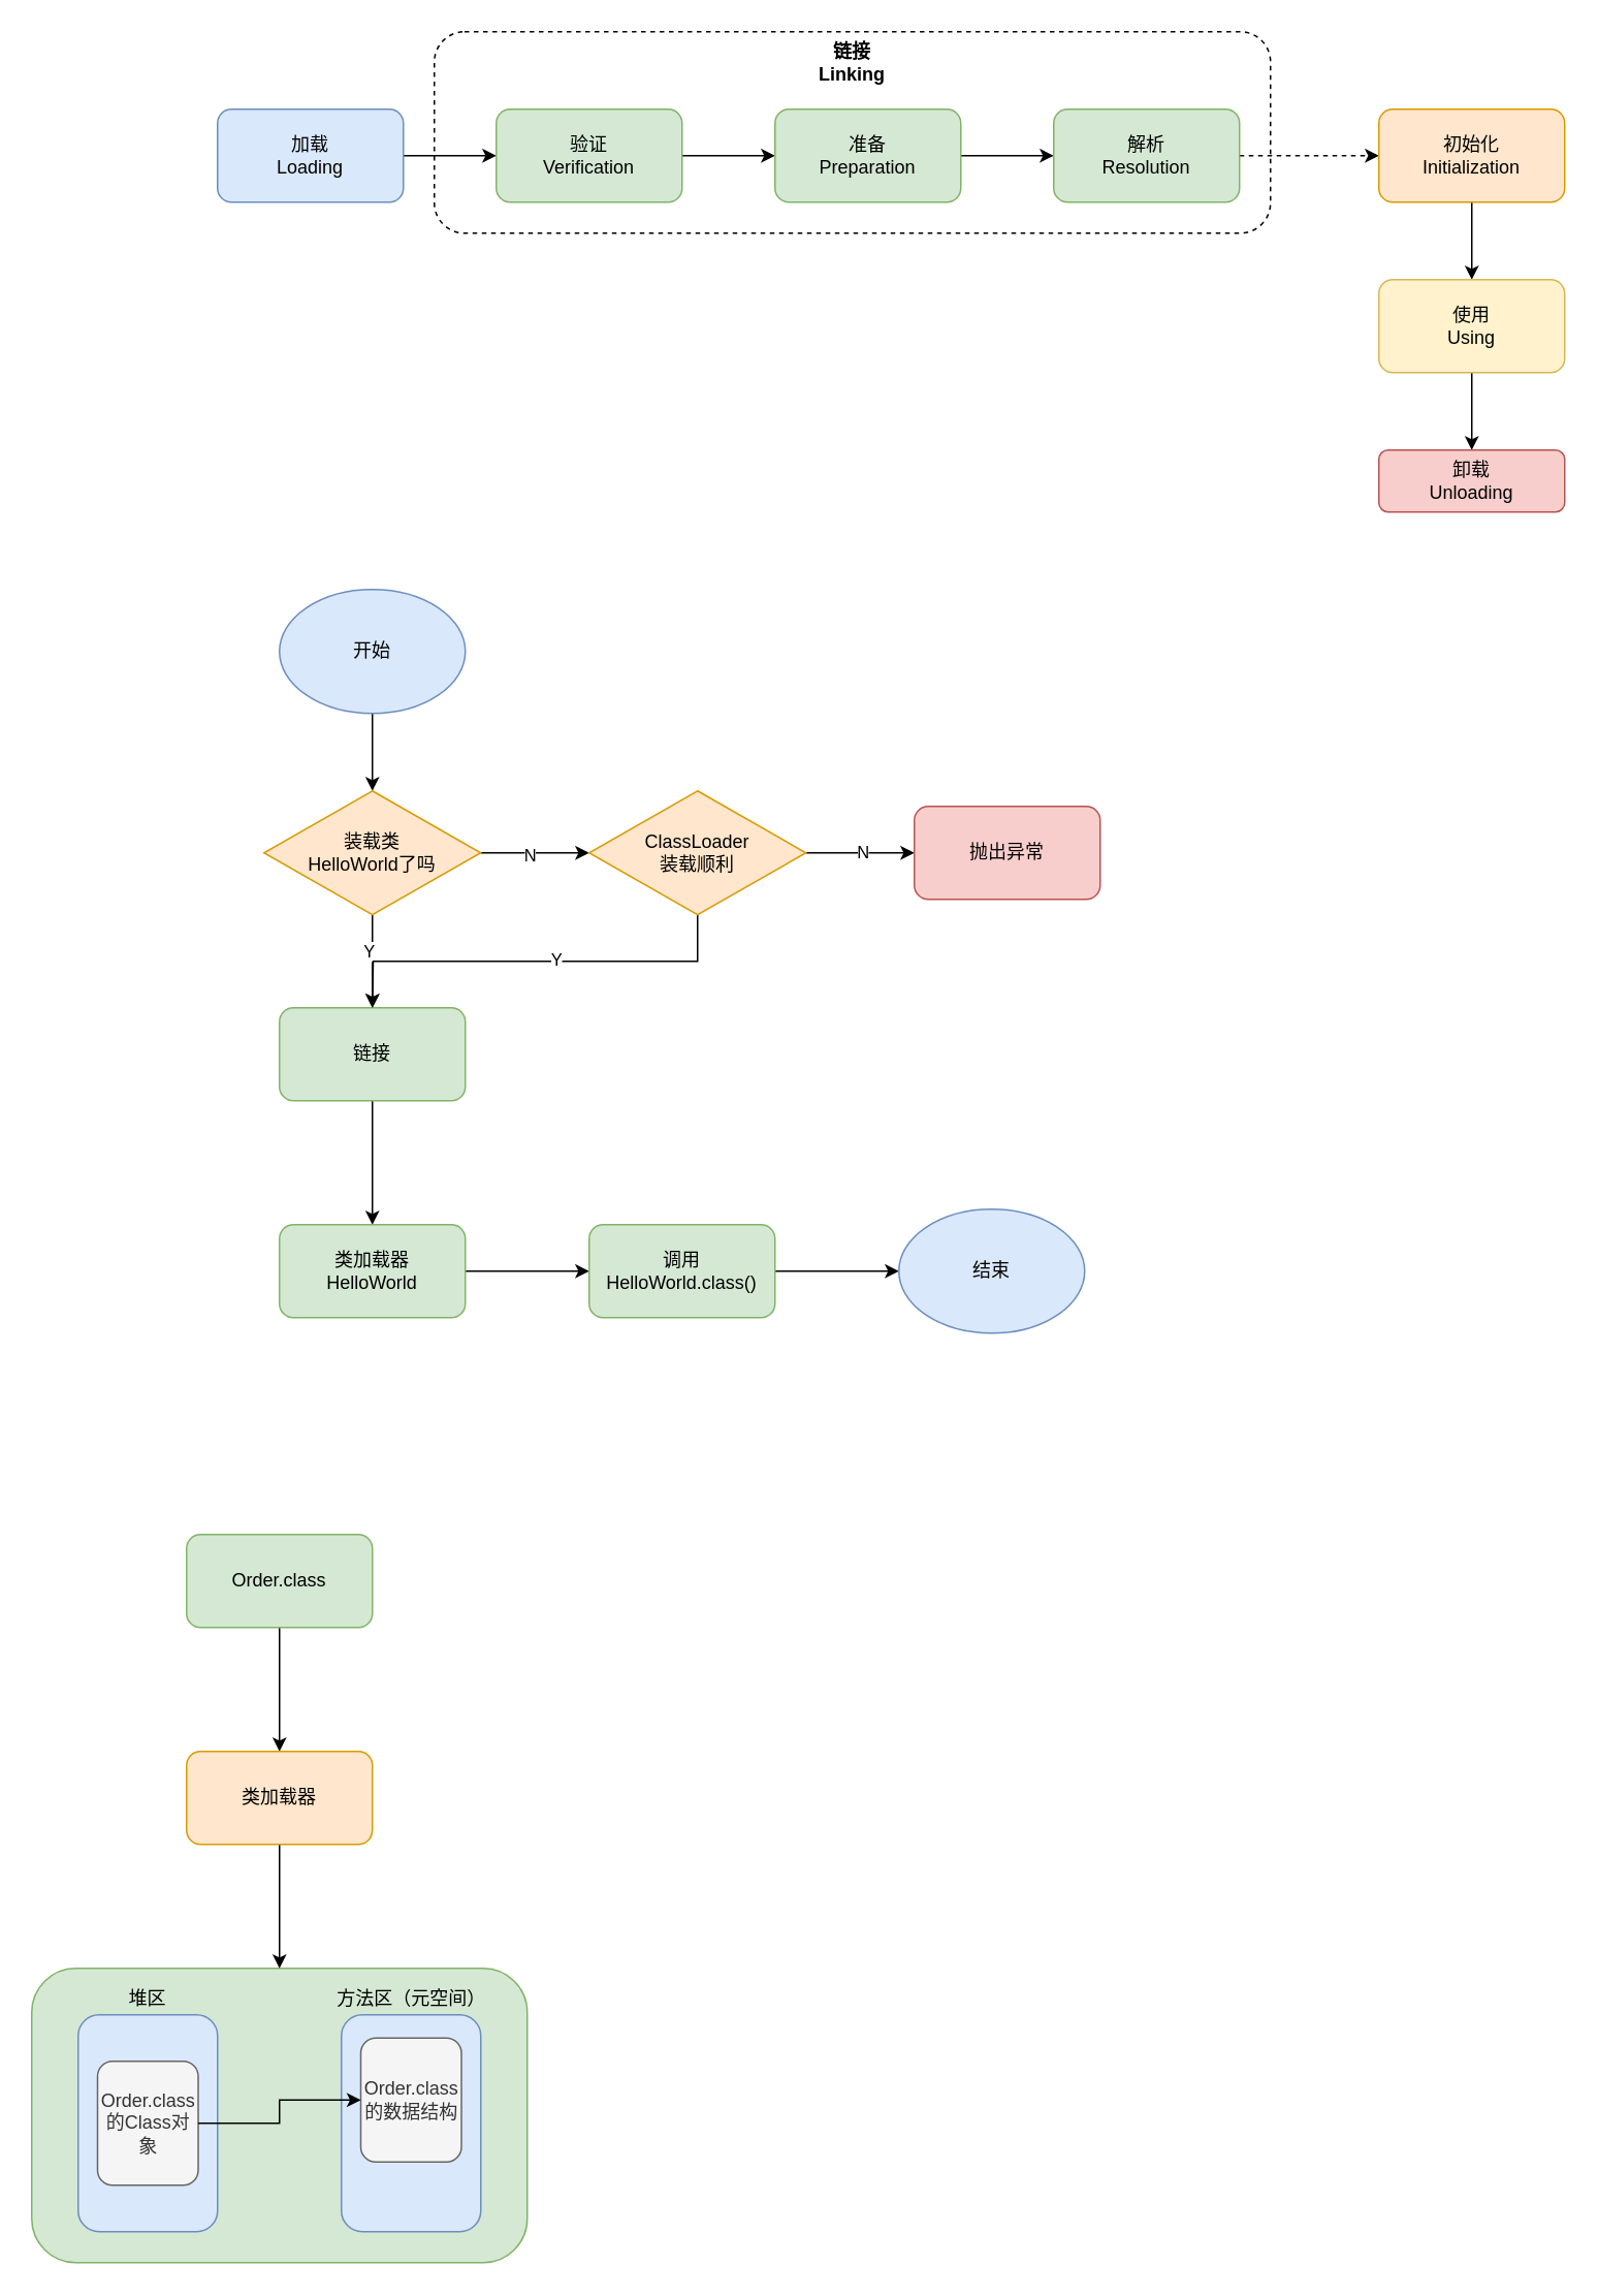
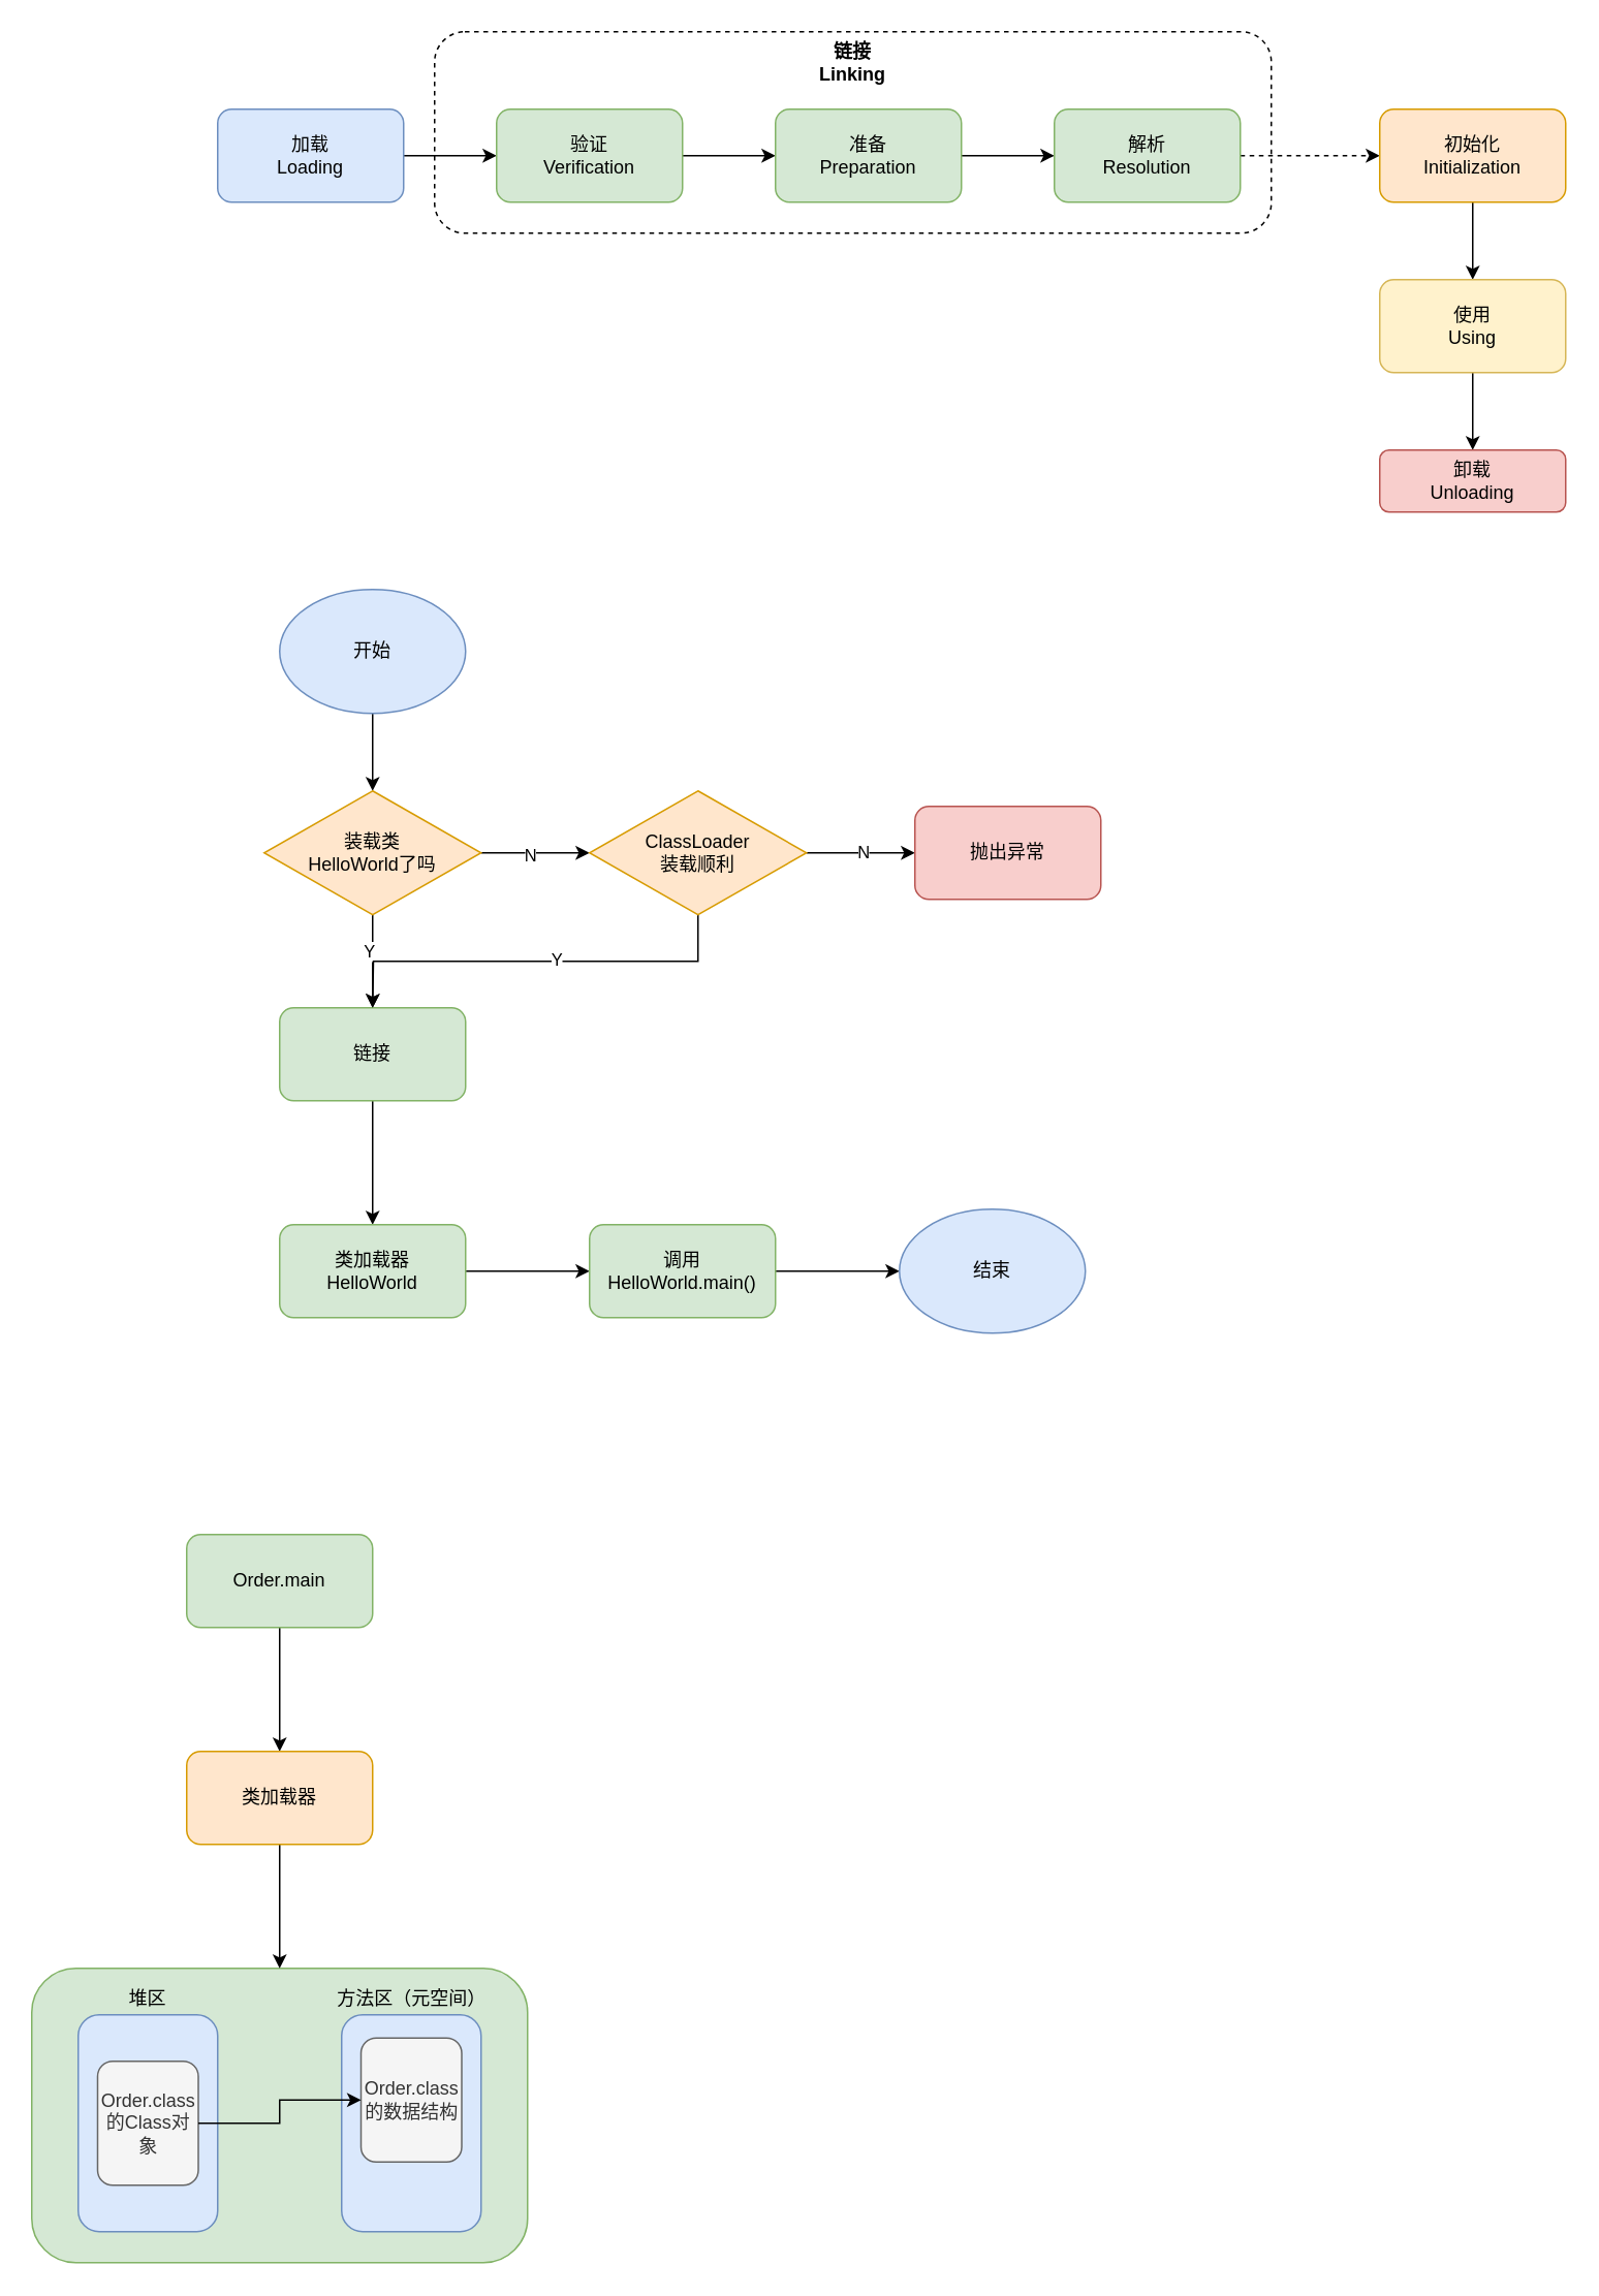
- <mxCell id="36" value="调用HelloWorld.class()" style="whiteSpace=wrap;html=1;rounded=1;fillColor=#d5e8d4;strokeColor=#82b366;" parent="1" vertex="1"><mxGeometry x="380" y="790" width="120" height="60" as="geometry" /></mxCell>
+ <mxCell id="36" value="调用HelloWorld.main()" style="whiteSpace=wrap;html=1;rounded=1;fillColor=#d5e8d4;strokeColor=#82b366;" parent="1" vertex="1"><mxGeometry x="380" y="790" width="120" height="60" as="geometry" /></mxCell>
- <mxCell id="39" value="Order.class" style="rounded=1;whiteSpace=wrap;html=1;fillColor=#d5e8d4;strokeColor=#82b366;" parent="1" vertex="1"><mxGeometry x="120" y="990" width="120" height="60" as="geometry" /></mxCell>
+ <mxCell id="39" value="Order.main" style="rounded=1;whiteSpace=wrap;html=1;fillColor=#d5e8d4;strokeColor=#82b366;" parent="1" vertex="1"><mxGeometry x="120" y="990" width="120" height="60" as="geometry" /></mxCell>
